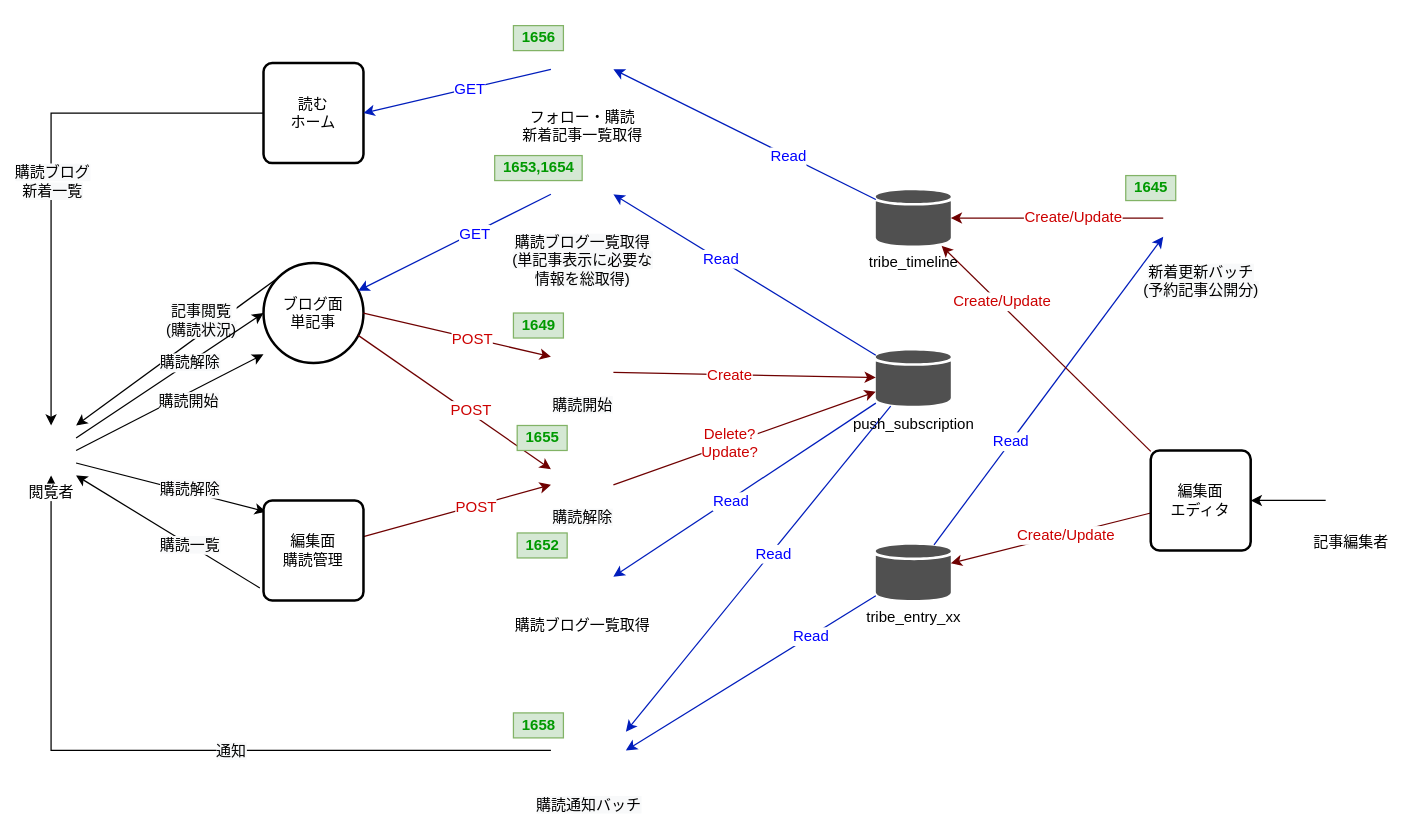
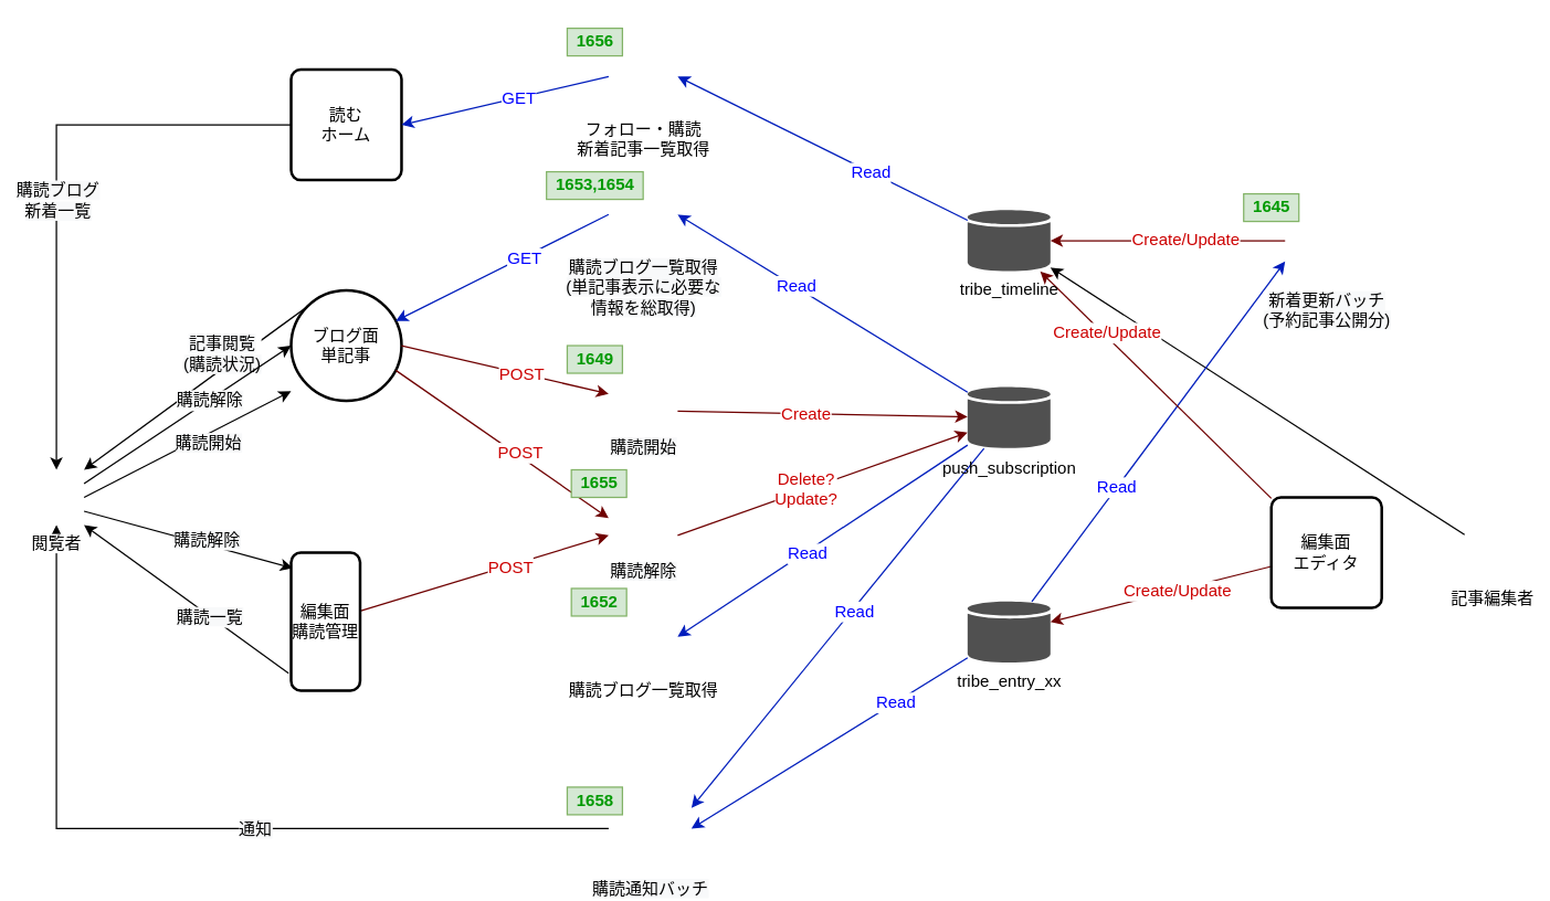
- <mxCell id="4" style="edgeStyle=none;rounded=0;orthogonalLoop=1;jettySize=auto;html=1;entryX=1;entryY=0.5;entryDx=0;entryDy=0;" edge="1" parent="1" source="5" target="15"><mxGeometry relative="1" as="geometry" /></mxCell>
+ <mxCell id="4" style="edgeStyle=none;rounded=0;orthogonalLoop=1;jettySize=auto;html=1;" edge="1" parent="1" source="5" target="28"><mxGeometry relative="1" as="geometry" /></mxCell>
- <mxCell id="35" value="&lt;span style=&quot;white-space: nowrap&quot;&gt;編集面&lt;br&gt;購読管理&lt;/span&gt;" style="rounded=1;whiteSpace=wrap;html=1;absoluteArcSize=1;arcSize=14;strokeWidth=2;" vertex="1" parent="1"><mxGeometry x="210" y="400" width="80" height="80" as="geometry" /></mxCell>
+ <mxCell id="35" value="&lt;span style=&quot;white-space: nowrap&quot;&gt;編集面&lt;br&gt;購読管理&lt;/span&gt;" style="rounded=1;whiteSpace=wrap;html=1;absoluteArcSize=1;arcSize=14;strokeWidth=2;" vertex="1" parent="1"><mxGeometry x="210" y="400" width="50" height="100" as="geometry" /></mxCell>
